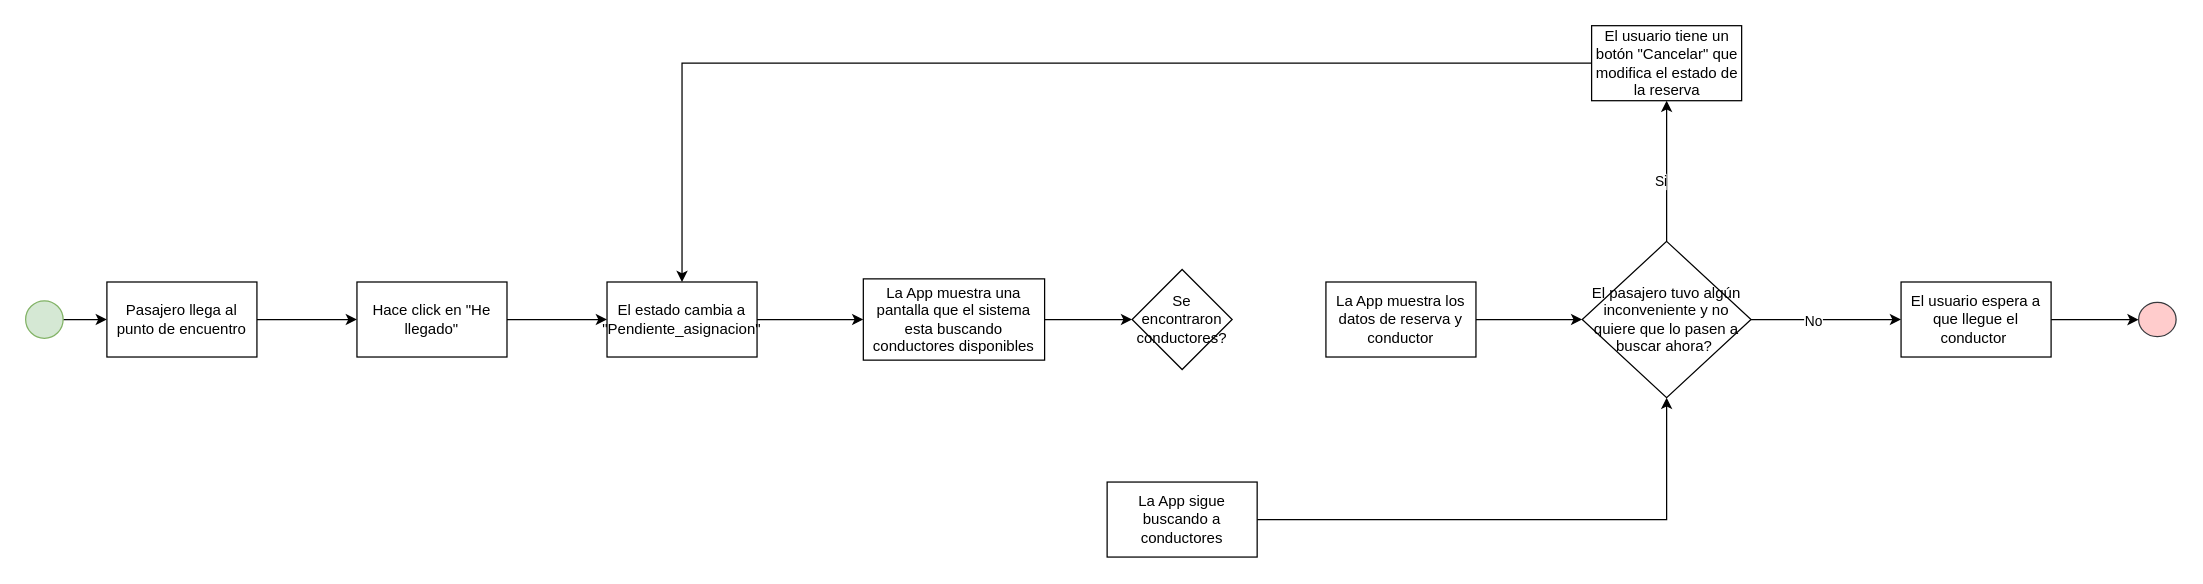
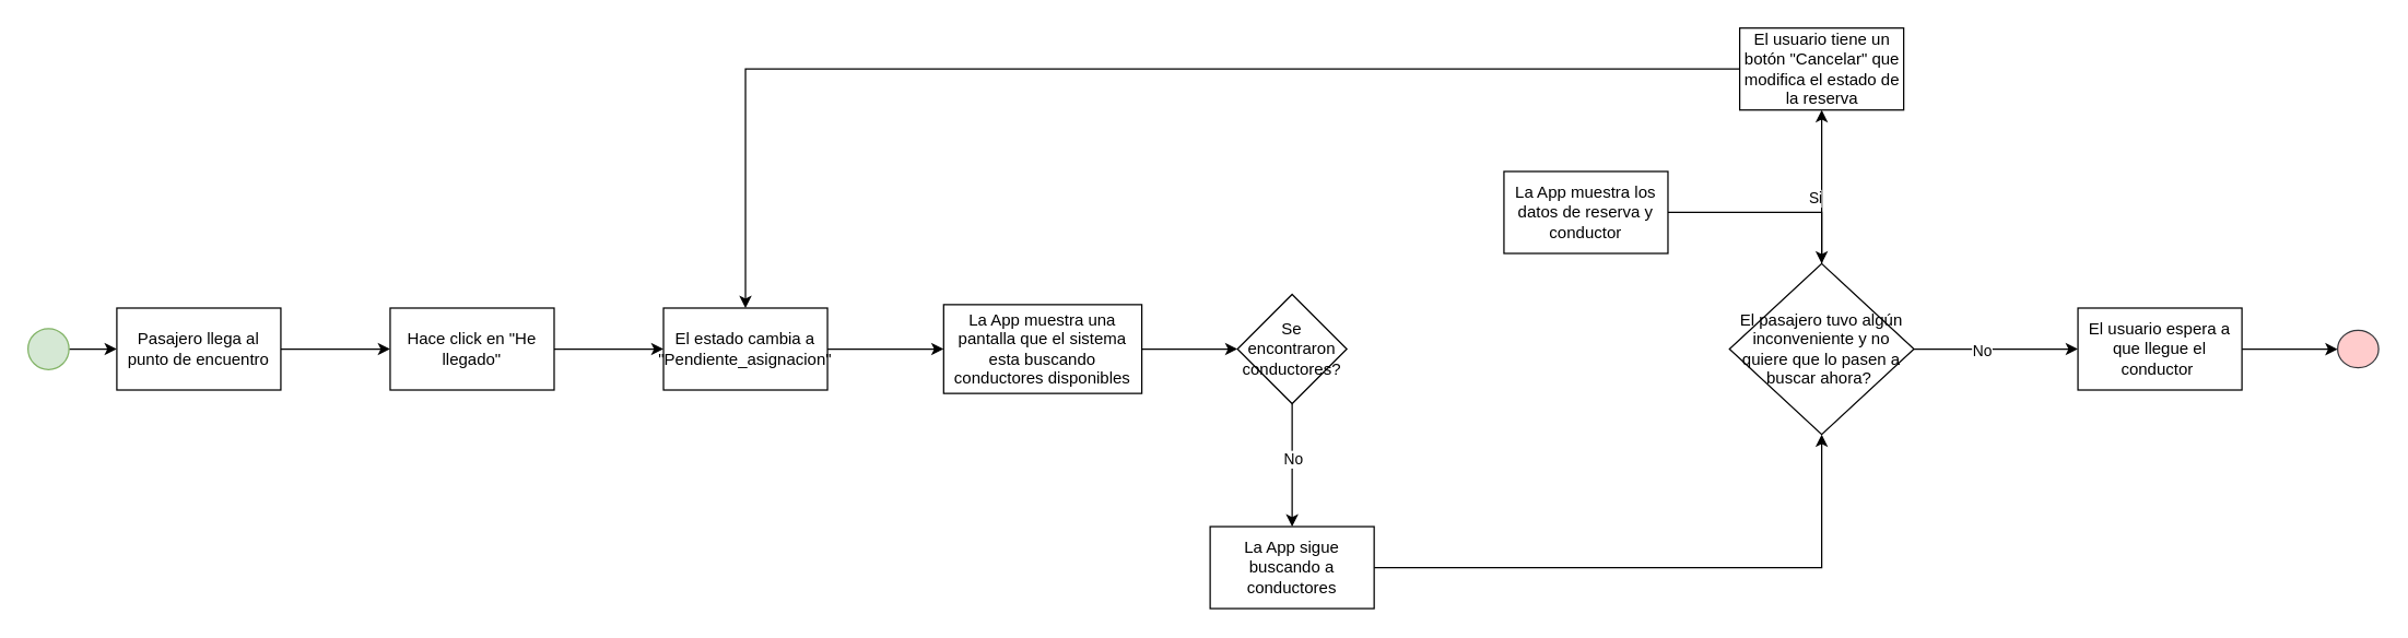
- <mxCell id="16" value="La App muestra los datos de reserva y conductor" style="whiteSpace=wrap;html=1;" vertex="1" parent="1"><mxGeometry x="1060" y="225" width="120" height="60" as="geometry" /></mxCell>
+ <mxCell id="16" value="La App muestra los datos de reserva y conductor" style="whiteSpace=wrap;html=1;" vertex="1" parent="1"><mxGeometry x="1100" y="125" width="120" height="60" as="geometry" /></mxCell>
+ <mxCell id="12" value="" style="edgeStyle=orthogonalEdgeStyle;rounded=0;orthogonalLoop=1;jettySize=auto;html=1;" edge="1" parent="1" source="14" target="23"><mxGeometry relative="1" as="geometry" /></mxCell>
+ <mxCell id="13" value="No" style="edgeLabel;html=1;align=center;verticalAlign=middle;resizable=0;points=[];" connectable="0" vertex="1" parent="12"><mxGeometry x="-0.111" relative="1" as="geometry"><mxPoint as="offset" /></mxGeometry></mxCell>
